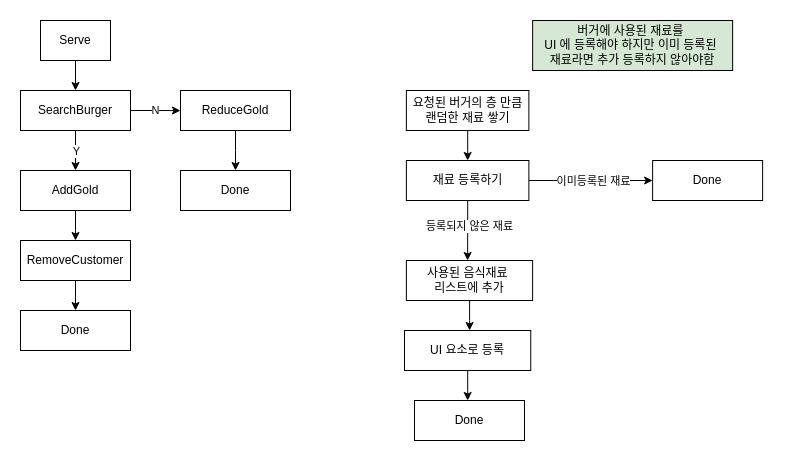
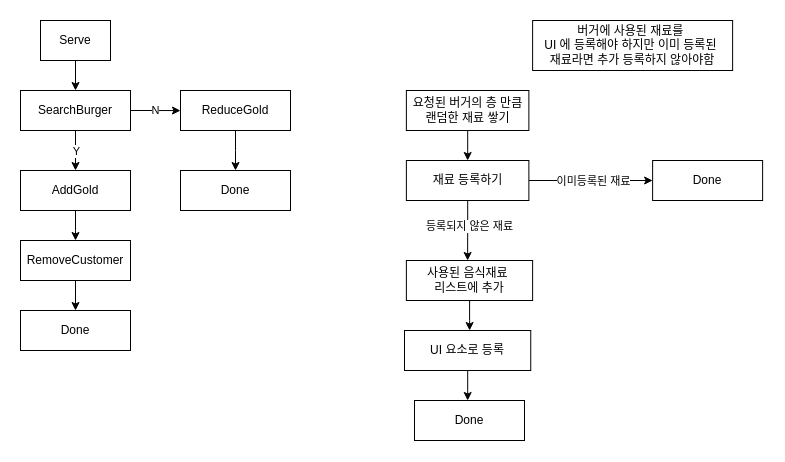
- <mxCell id="19" value="버거에 사용된 재료를&amp;nbsp;&lt;div&gt;UI 에 등록해야 하지만 이미 등록된&amp;nbsp;&lt;/div&gt;&lt;div&gt;재료라면 추가 등록하지 않아야함&lt;/div&gt;" style="html=1;whiteSpace=wrap;fillColor=#d5e8d4;" vertex="1" parent="1"><mxGeometry x="532.12" y="20" width="200" height="50" as="geometry" /></mxCell>
+ <mxCell id="19" value="버거에 사용된 재료를&amp;nbsp;&lt;div&gt;UI 에 등록해야 하지만 이미 등록된&amp;nbsp;&lt;/div&gt;&lt;div&gt;재료라면 추가 등록하지 않아야함&lt;/div&gt;" style="html=1;whiteSpace=wrap;" vertex="1" parent="1"><mxGeometry x="532.12" y="20" width="200" height="50" as="geometry" /></mxCell>
